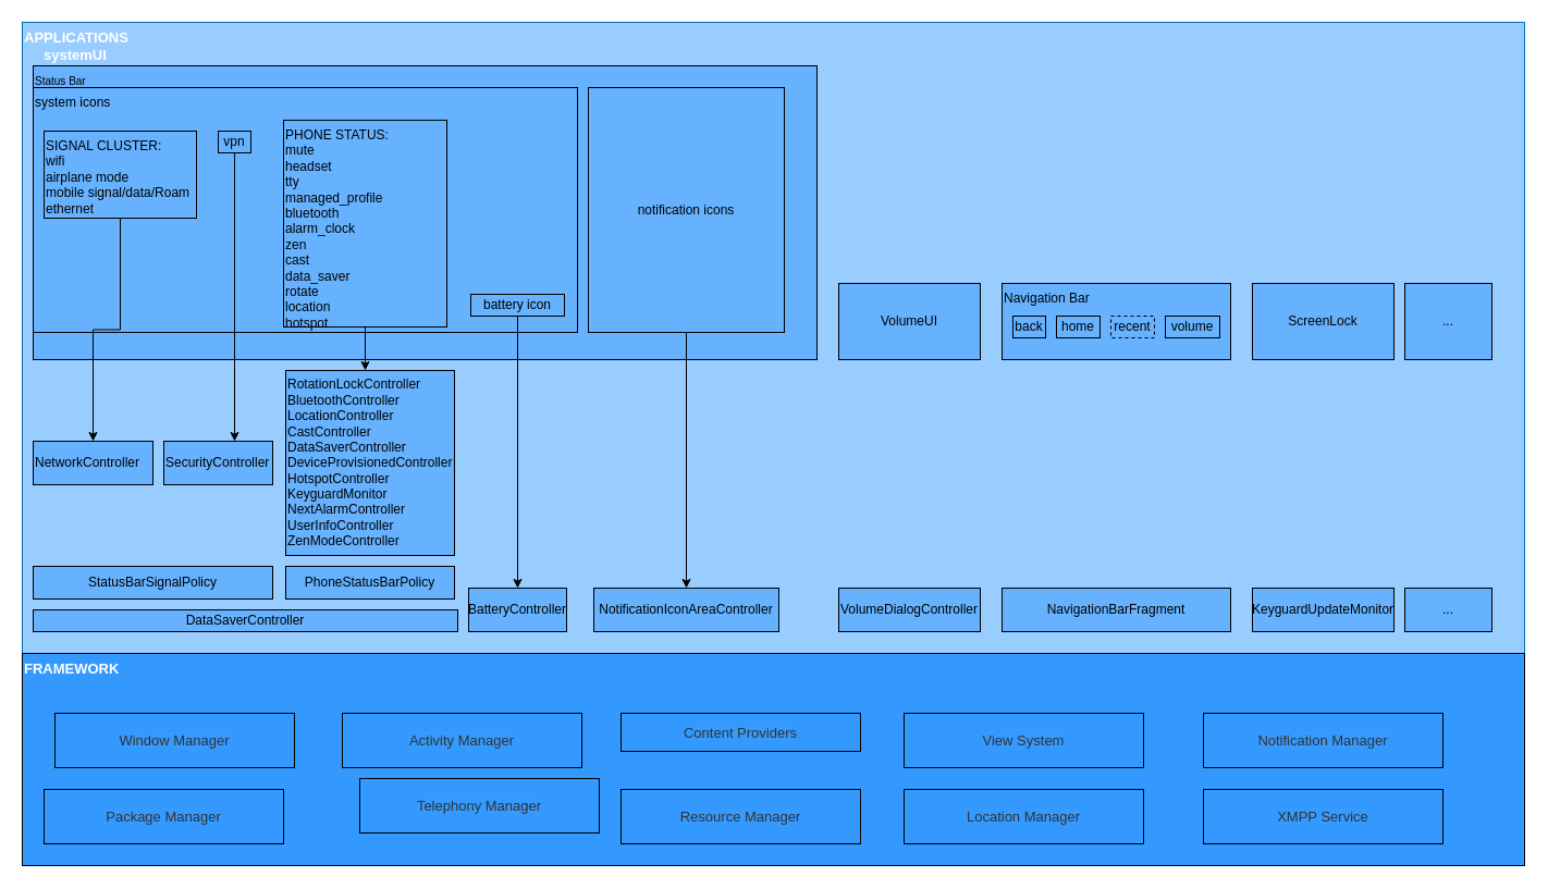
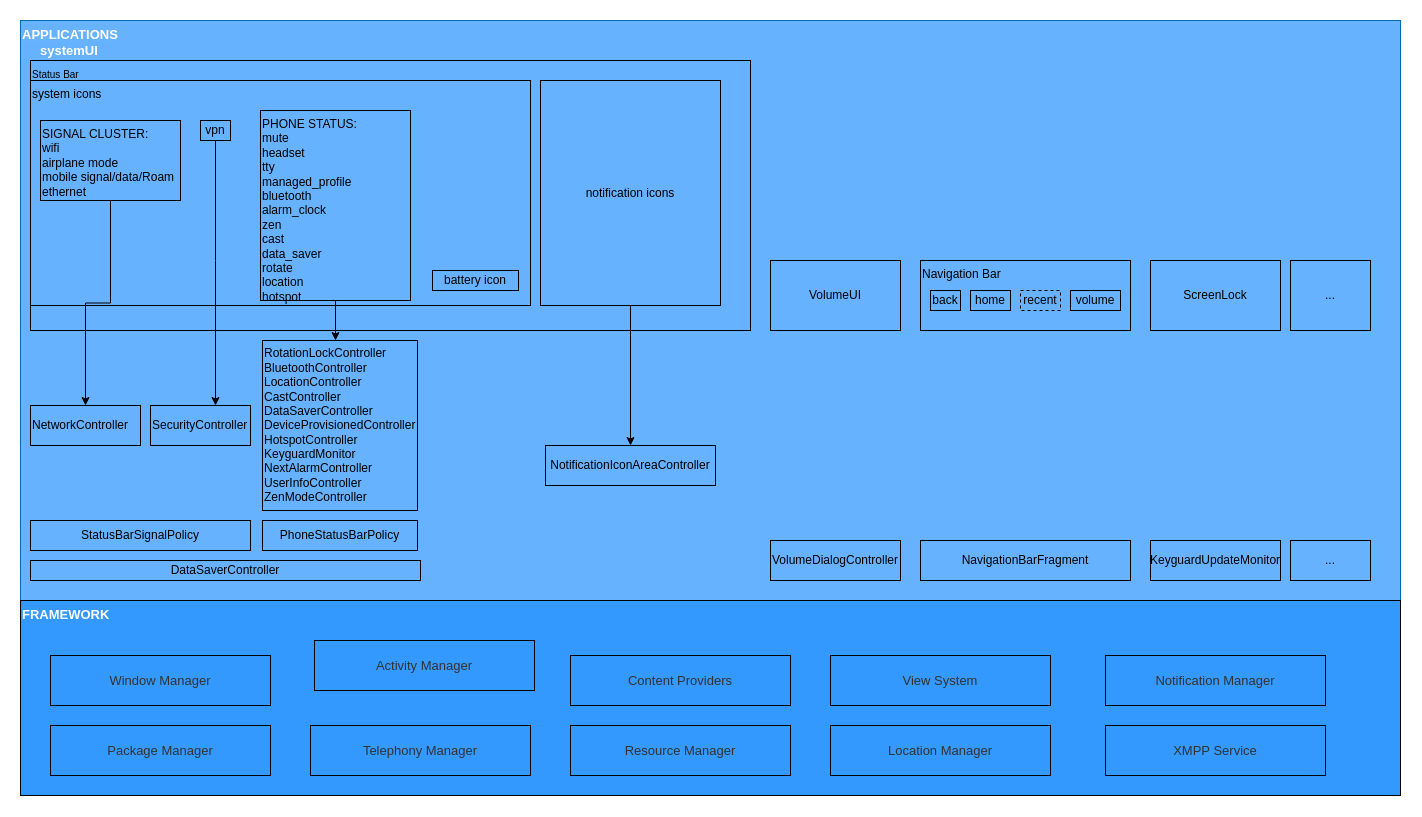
- <mxCell id="2" value="&lt;span style=&quot;font-size: 13px; font-weight: 700; white-space: normal; background-color: rgba(255, 255, 255, 0.01);&quot;&gt;APPLICATIONS&lt;/span&gt;&lt;div style=&quot;resize: none; outline: 0px; font-size: 13px; font-weight: 700; white-space: normal;&quot;&gt;&amp;nbsp; &amp;nbsp; &amp;nbsp;systemUI&lt;/div&gt;" style="rounded=0;whiteSpace=wrap;html=1;fillColor=#99CCFF;strokeColor=#006EAF;fontColor=#ffffff;align=left;verticalAlign=top;" parent="1" vertex="1"><mxGeometry x="20" y="20" width="1380" height="580" as="geometry" /></mxCell>
+ <mxCell id="2" value="&lt;span style=&quot;font-size: 13px; font-weight: 700; white-space: normal; background-color: rgba(255, 255, 255, 0.01);&quot;&gt;APPLICATIONS&lt;/span&gt;&lt;div style=&quot;resize: none; outline: 0px; font-size: 13px; font-weight: 700; white-space: normal;&quot;&gt;&amp;nbsp; &amp;nbsp; &amp;nbsp;systemUI&lt;/div&gt;" style="rounded=0;whiteSpace=wrap;html=1;fillColor=#66b2ff;strokeColor=#006EAF;fontColor=#ffffff;align=left;verticalAlign=top;" parent="1" vertex="1"><mxGeometry x="20" y="20" width="1380" height="580" as="geometry" /></mxCell>
- <mxCell id="28" style="edgeStyle=orthogonalEdgeStyle;rounded=0;orthogonalLoop=1;jettySize=auto;html=1;" parent="1" source="29" target="30" edge="1"><mxGeometry relative="1" as="geometry" /></mxCell>
- <mxCell id="30" value="&lt;div style=&quot;text-align: left&quot;&gt;BatteryController&lt;br&gt;&lt;/div&gt;" style="rounded=0;whiteSpace=wrap;html=1;fillColor=#66B2FF;fontColor=#000000;align=center;" parent="1" vertex="1"><mxGeometry x="430" y="540" width="90" height="40" as="geometry" /></mxCell>
- <mxCell id="49" value="NotificationIconAreaController" style="rounded=0;whiteSpace=wrap;html=1;fillColor=#66B2FF;fontColor=#000000;align=center;" parent="1" vertex="1"><mxGeometry x="545" y="540" width="170" height="40" as="geometry" /></mxCell>
+ <mxCell id="49" value="NotificationIconAreaController" style="rounded=0;whiteSpace=wrap;html=1;fillColor=#66B2FF;fontColor=#000000;align=center;" parent="1" vertex="1"><mxGeometry x="545" y="445" width="170" height="40" as="geometry" /></mxCell>
- <mxCell id="41" value="&lt;span style=&quot;color: rgb(50 , 50 , 50) ; font-size: 13px ; font-weight: 400 ; background-color: rgba(255 , 255 , 255 , 0.01)&quot;&gt;Content Providers&lt;/span&gt;" style="rounded=0;whiteSpace=wrap;html=1;fillColor=#3399FF;align=center;fontStyle=1" parent="34" vertex="1"><mxGeometry x="550" y="55" width="220" height="35" as="geometry" /></mxCell>
+ <mxCell id="41" value="&lt;span style=&quot;color: rgb(50 , 50 , 50) ; font-size: 13px ; font-weight: 400 ; background-color: rgba(255 , 255 , 255 , 0.01)&quot;&gt;Content Providers&lt;/span&gt;" style="rounded=0;whiteSpace=wrap;html=1;fillColor=#3399FF;align=center;fontStyle=1" parent="34" vertex="1"><mxGeometry x="550" y="55" width="220" height="50" as="geometry" /></mxCell>
- <mxCell id="39" value="&lt;span style=&quot;color: rgb(50 , 50 , 50) ; font-size: 13px ; font-weight: 400 ; background-color: rgba(255 , 255 , 255 , 0.01)&quot;&gt;Activity Manager&lt;/span&gt;" style="rounded=0;whiteSpace=wrap;html=1;fillColor=#3399FF;align=center;fontStyle=1" parent="34" vertex="1"><mxGeometry x="294" y="55" width="220" height="50" as="geometry" /></mxCell>
+ <mxCell id="39" value="&lt;span style=&quot;color: rgb(50 , 50 , 50) ; font-size: 13px ; font-weight: 400 ; background-color: rgba(255 , 255 , 255 , 0.01)&quot;&gt;Activity Manager&lt;/span&gt;" style="rounded=0;whiteSpace=wrap;html=1;fillColor=#3399FF;align=center;fontStyle=1" parent="34" vertex="1"><mxGeometry x="294" y="40" width="220" height="50" as="geometry" /></mxCell>
- <mxCell id="38" value="&lt;span style=&quot;color: rgb(50 , 50 , 50) ; font-size: 13px ; font-weight: 400 ; background-color: rgba(255 , 255 , 255 , 0.01)&quot;&gt;Telephony Manager&lt;/span&gt;" style="rounded=0;whiteSpace=wrap;html=1;fillColor=#3399FF;align=center;fontStyle=1" parent="34" vertex="1"><mxGeometry x="310" y="115" width="220" height="50" as="geometry" /></mxCell>
+ <mxCell id="38" value="&lt;span style=&quot;color: rgb(50 , 50 , 50) ; font-size: 13px ; font-weight: 400 ; background-color: rgba(255 , 255 , 255 , 0.01)&quot;&gt;Telephony Manager&lt;/span&gt;" style="rounded=0;whiteSpace=wrap;html=1;fillColor=#3399FF;align=center;fontStyle=1" parent="34" vertex="1"><mxGeometry x="290" y="125" width="220" height="50" as="geometry" /></mxCell>
- <mxCell id="37" value="&lt;span style=&quot;color: rgb(50, 50, 50); font-size: 13px; background-color: rgba(255, 255, 255, 0.01);&quot;&gt;Package Manager&lt;/span&gt;" style="rounded=0;whiteSpace=wrap;html=1;fillColor=#3399FF;align=center;fontStyle=0" parent="34" vertex="1"><mxGeometry x="20" y="125" width="220" height="50" as="geometry" /></mxCell>
+ <mxCell id="37" value="&lt;span style=&quot;color: rgb(50, 50, 50); font-size: 13px; background-color: rgba(255, 255, 255, 0.01);&quot;&gt;Package Manager&lt;/span&gt;" style="rounded=0;whiteSpace=wrap;html=1;fillColor=#3399FF;align=center;fontStyle=0" parent="34" vertex="1"><mxGeometry x="30" y="125" width="220" height="50" as="geometry" /></mxCell>
